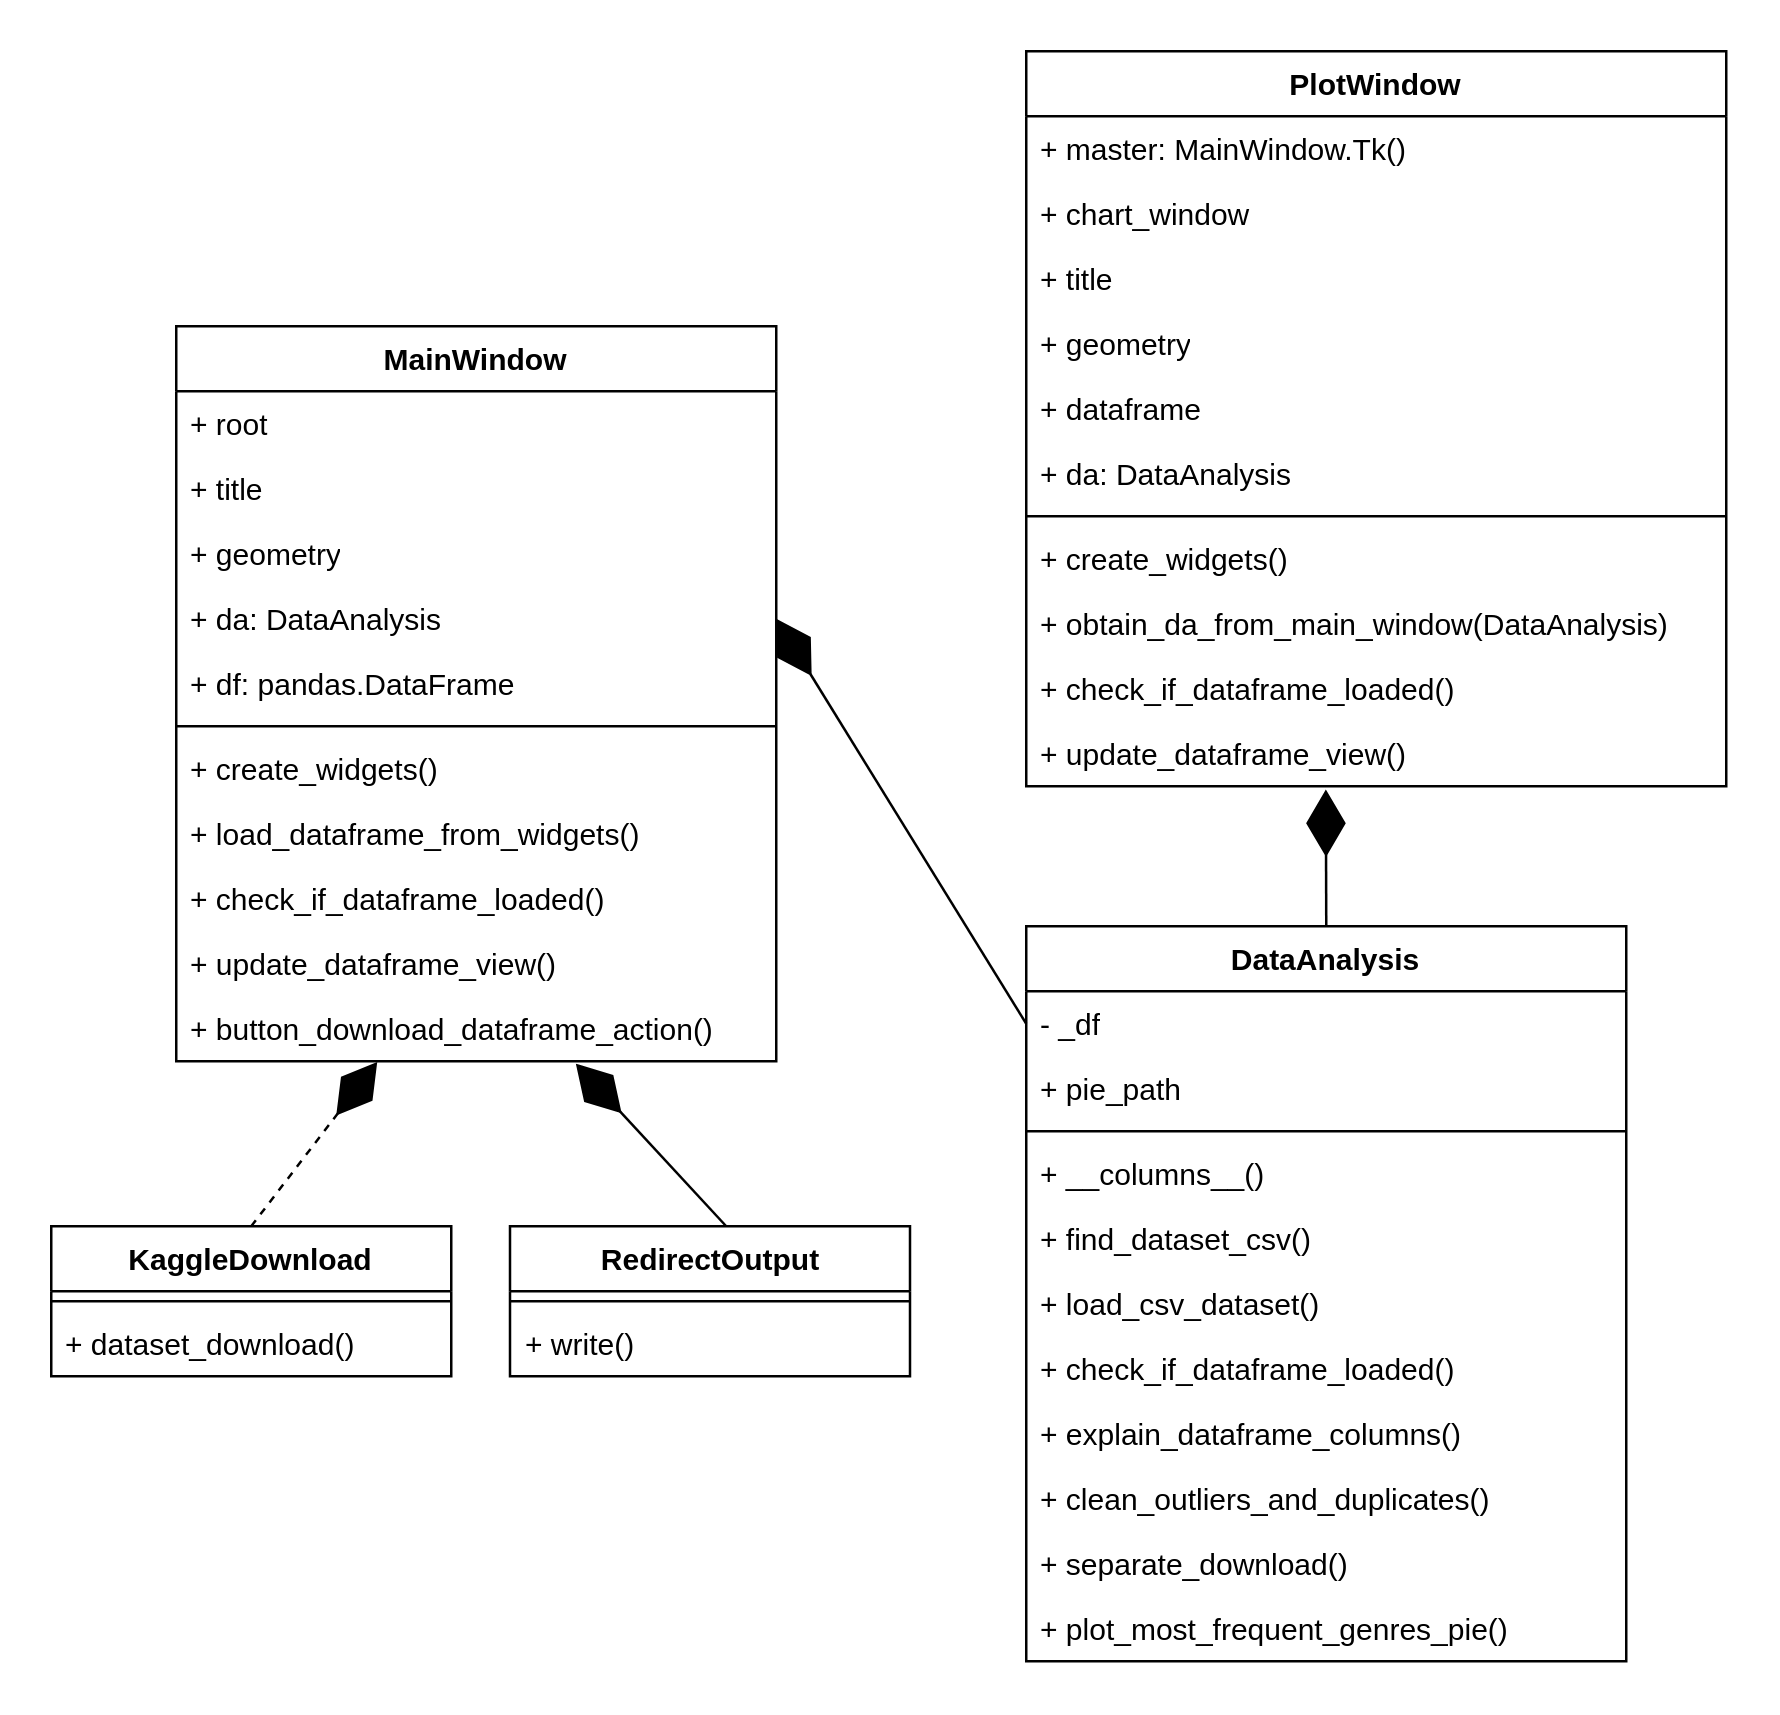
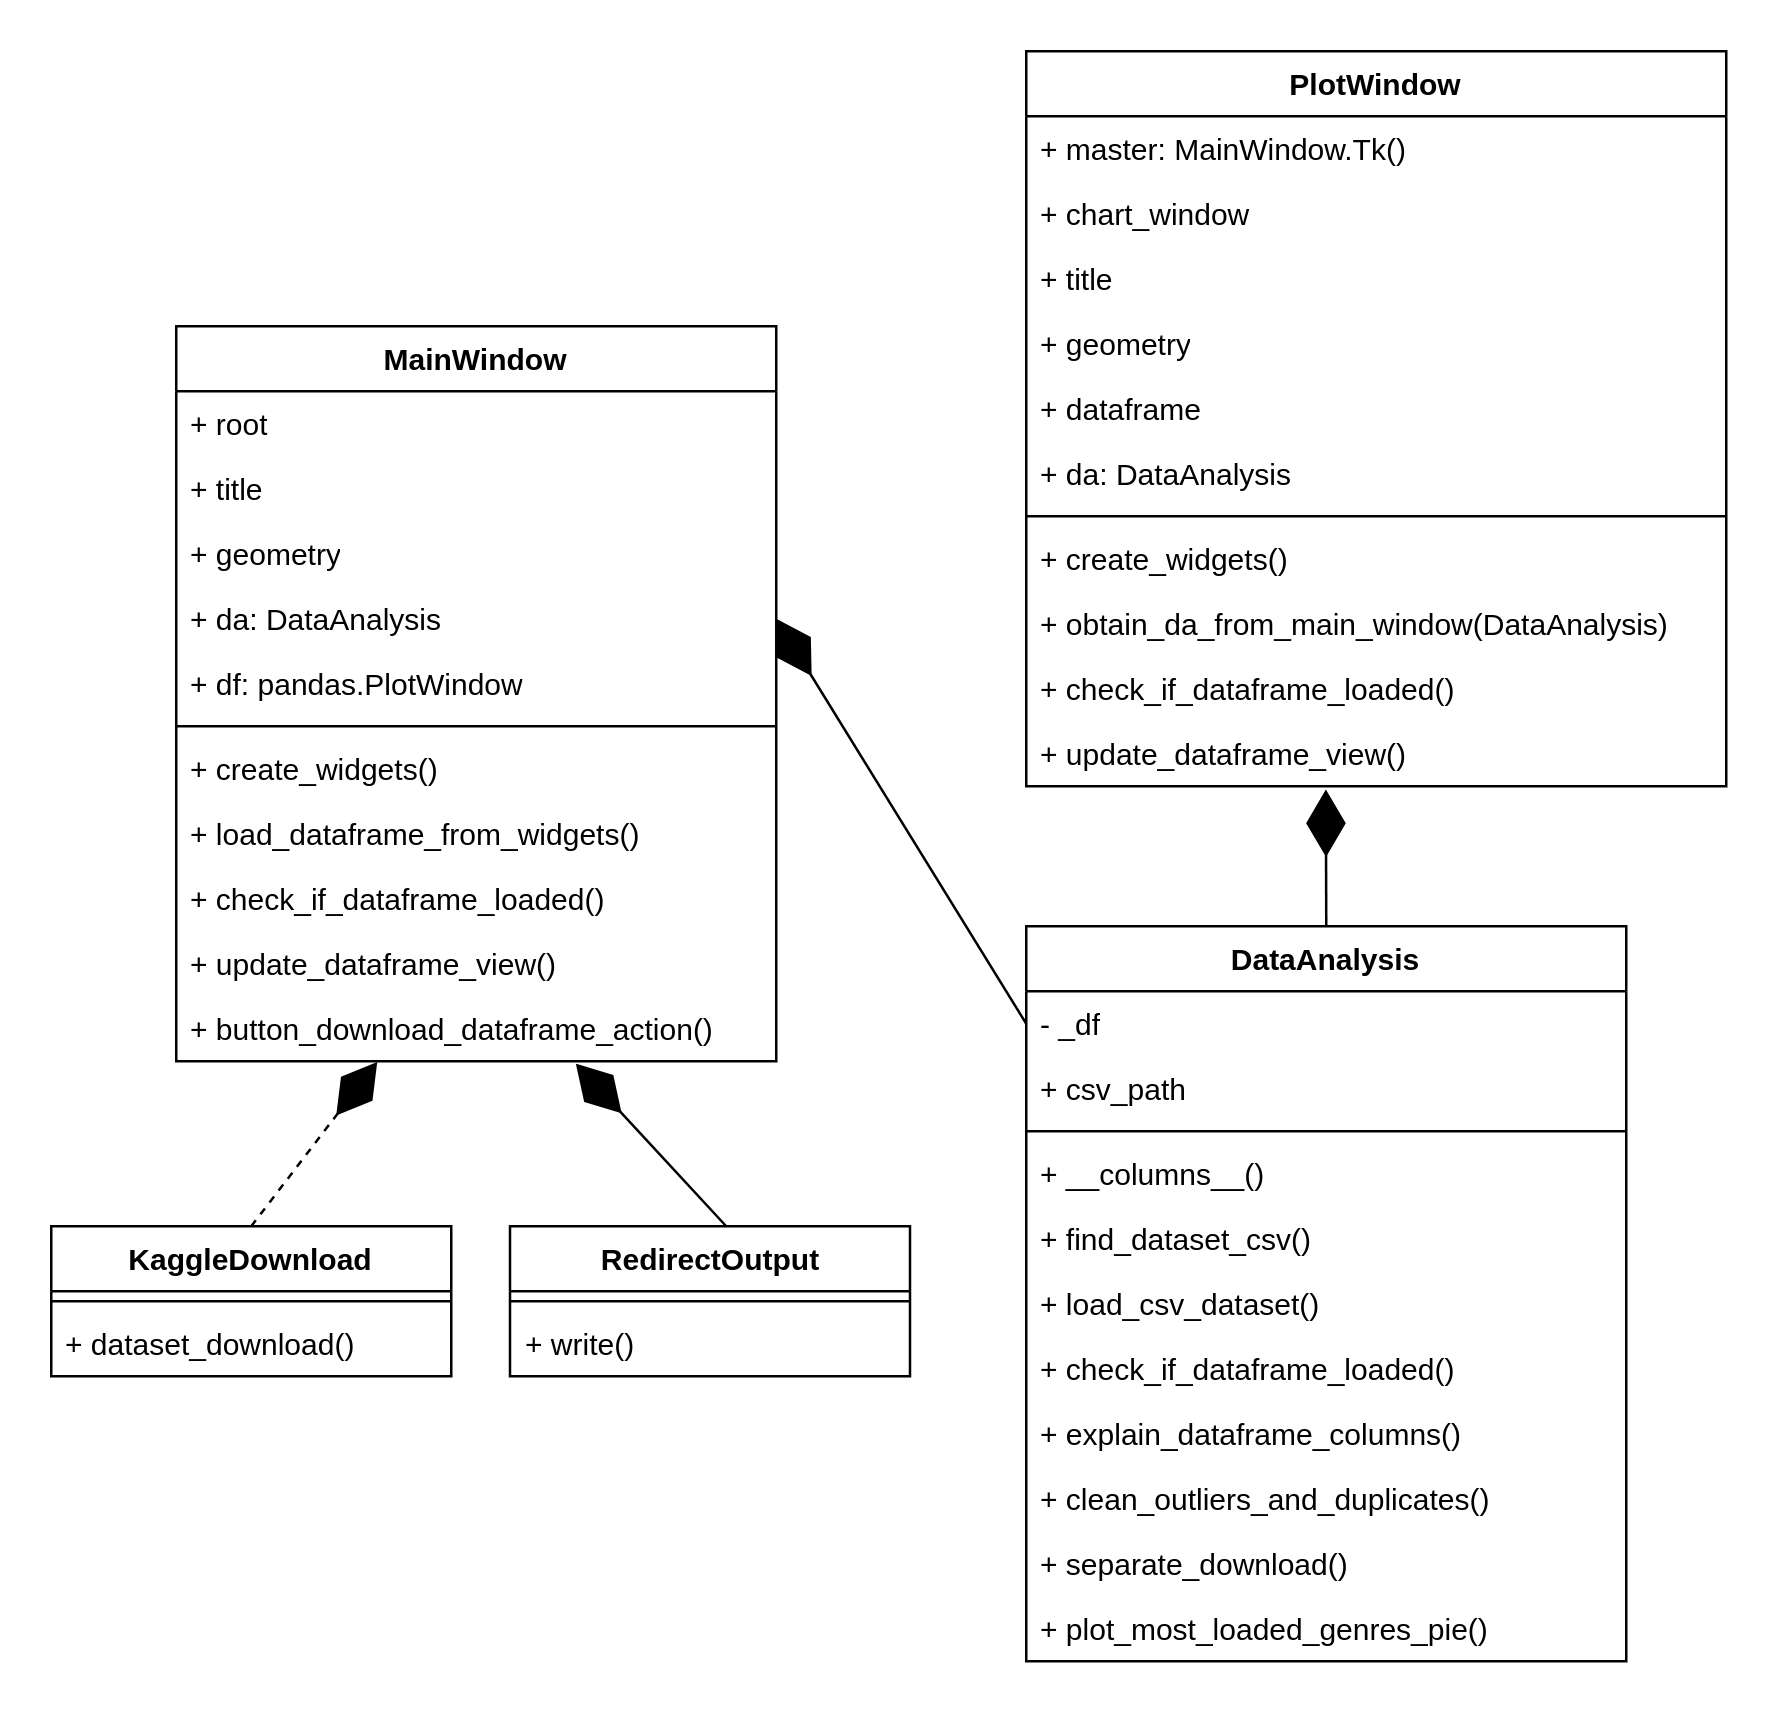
- <mxCell id="7" value="+ df: pandas.DataFrame" style="text;strokeColor=none;fillColor=none;align=left;verticalAlign=top;spacingLeft=4;spacingRight=4;overflow=hidden;rotatable=0;points=[[0,0.5],[1,0.5]];portConstraint=eastwest;whiteSpace=wrap;html=1;" vertex="1" parent="2"><mxGeometry y="130" width="240" height="26" as="geometry" /></mxCell>
+ <mxCell id="7" value="+ df: pandas.PlotWindow" style="text;strokeColor=none;fillColor=none;align=left;verticalAlign=top;spacingLeft=4;spacingRight=4;overflow=hidden;rotatable=0;points=[[0,0.5],[1,0.5]];portConstraint=eastwest;whiteSpace=wrap;html=1;" vertex="1" parent="2"><mxGeometry y="130" width="240" height="26" as="geometry" /></mxCell>
- <mxCell id="31" value="&lt;div&gt;+ pie_path&lt;/div&gt;" style="text;strokeColor=none;fillColor=none;align=left;verticalAlign=top;spacingLeft=4;spacingRight=4;overflow=hidden;rotatable=0;points=[[0,0.5],[1,0.5]];portConstraint=eastwest;whiteSpace=wrap;html=1;" vertex="1" parent="29"><mxGeometry y="52" width="240" height="26" as="geometry" /></mxCell>
+ <mxCell id="31" value="&lt;div&gt;+ csv_path&lt;/div&gt;" style="text;strokeColor=none;fillColor=none;align=left;verticalAlign=top;spacingLeft=4;spacingRight=4;overflow=hidden;rotatable=0;points=[[0,0.5],[1,0.5]];portConstraint=eastwest;whiteSpace=wrap;html=1;" vertex="1" parent="29"><mxGeometry y="52" width="240" height="26" as="geometry" /></mxCell>
- <mxCell id="40" value="+ plot_most_frequent_genres_pie()" style="text;strokeColor=none;fillColor=none;align=left;verticalAlign=top;spacingLeft=4;spacingRight=4;overflow=hidden;rotatable=0;points=[[0,0.5],[1,0.5]];portConstraint=eastwest;whiteSpace=wrap;html=1;" vertex="1" parent="29"><mxGeometry y="268" width="240" height="26" as="geometry" /></mxCell>
+ <mxCell id="40" value="+ plot_most_loaded_genres_pie()" style="text;strokeColor=none;fillColor=none;align=left;verticalAlign=top;spacingLeft=4;spacingRight=4;overflow=hidden;rotatable=0;points=[[0,0.5],[1,0.5]];portConstraint=eastwest;whiteSpace=wrap;html=1;" vertex="1" parent="29"><mxGeometry y="268" width="240" height="26" as="geometry" /></mxCell>
